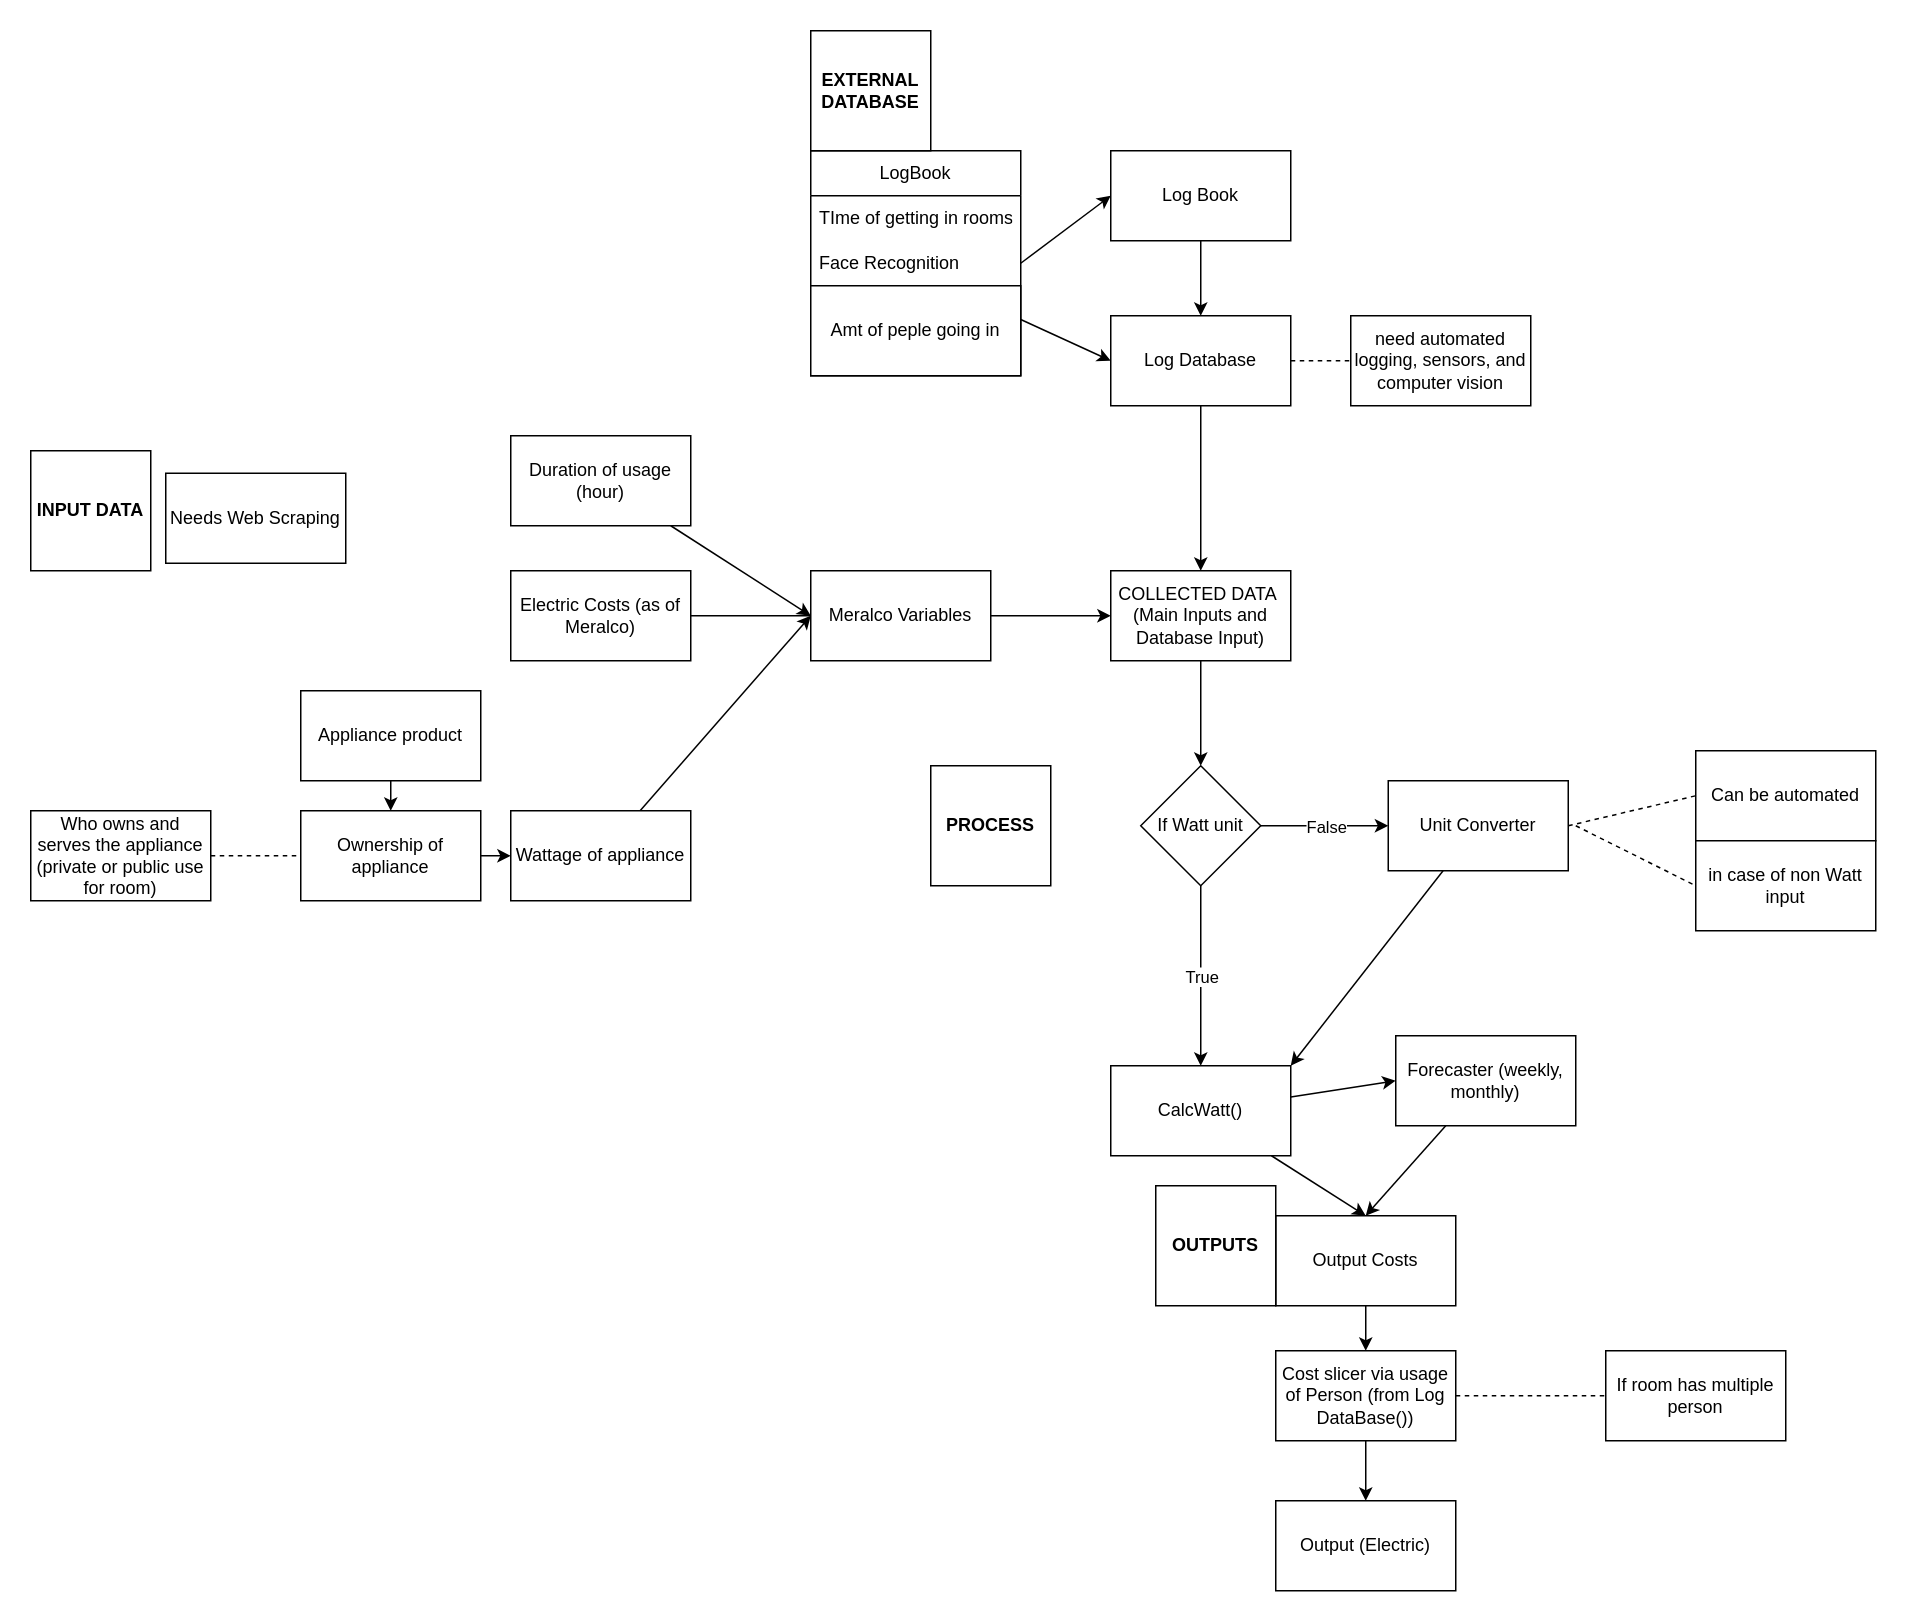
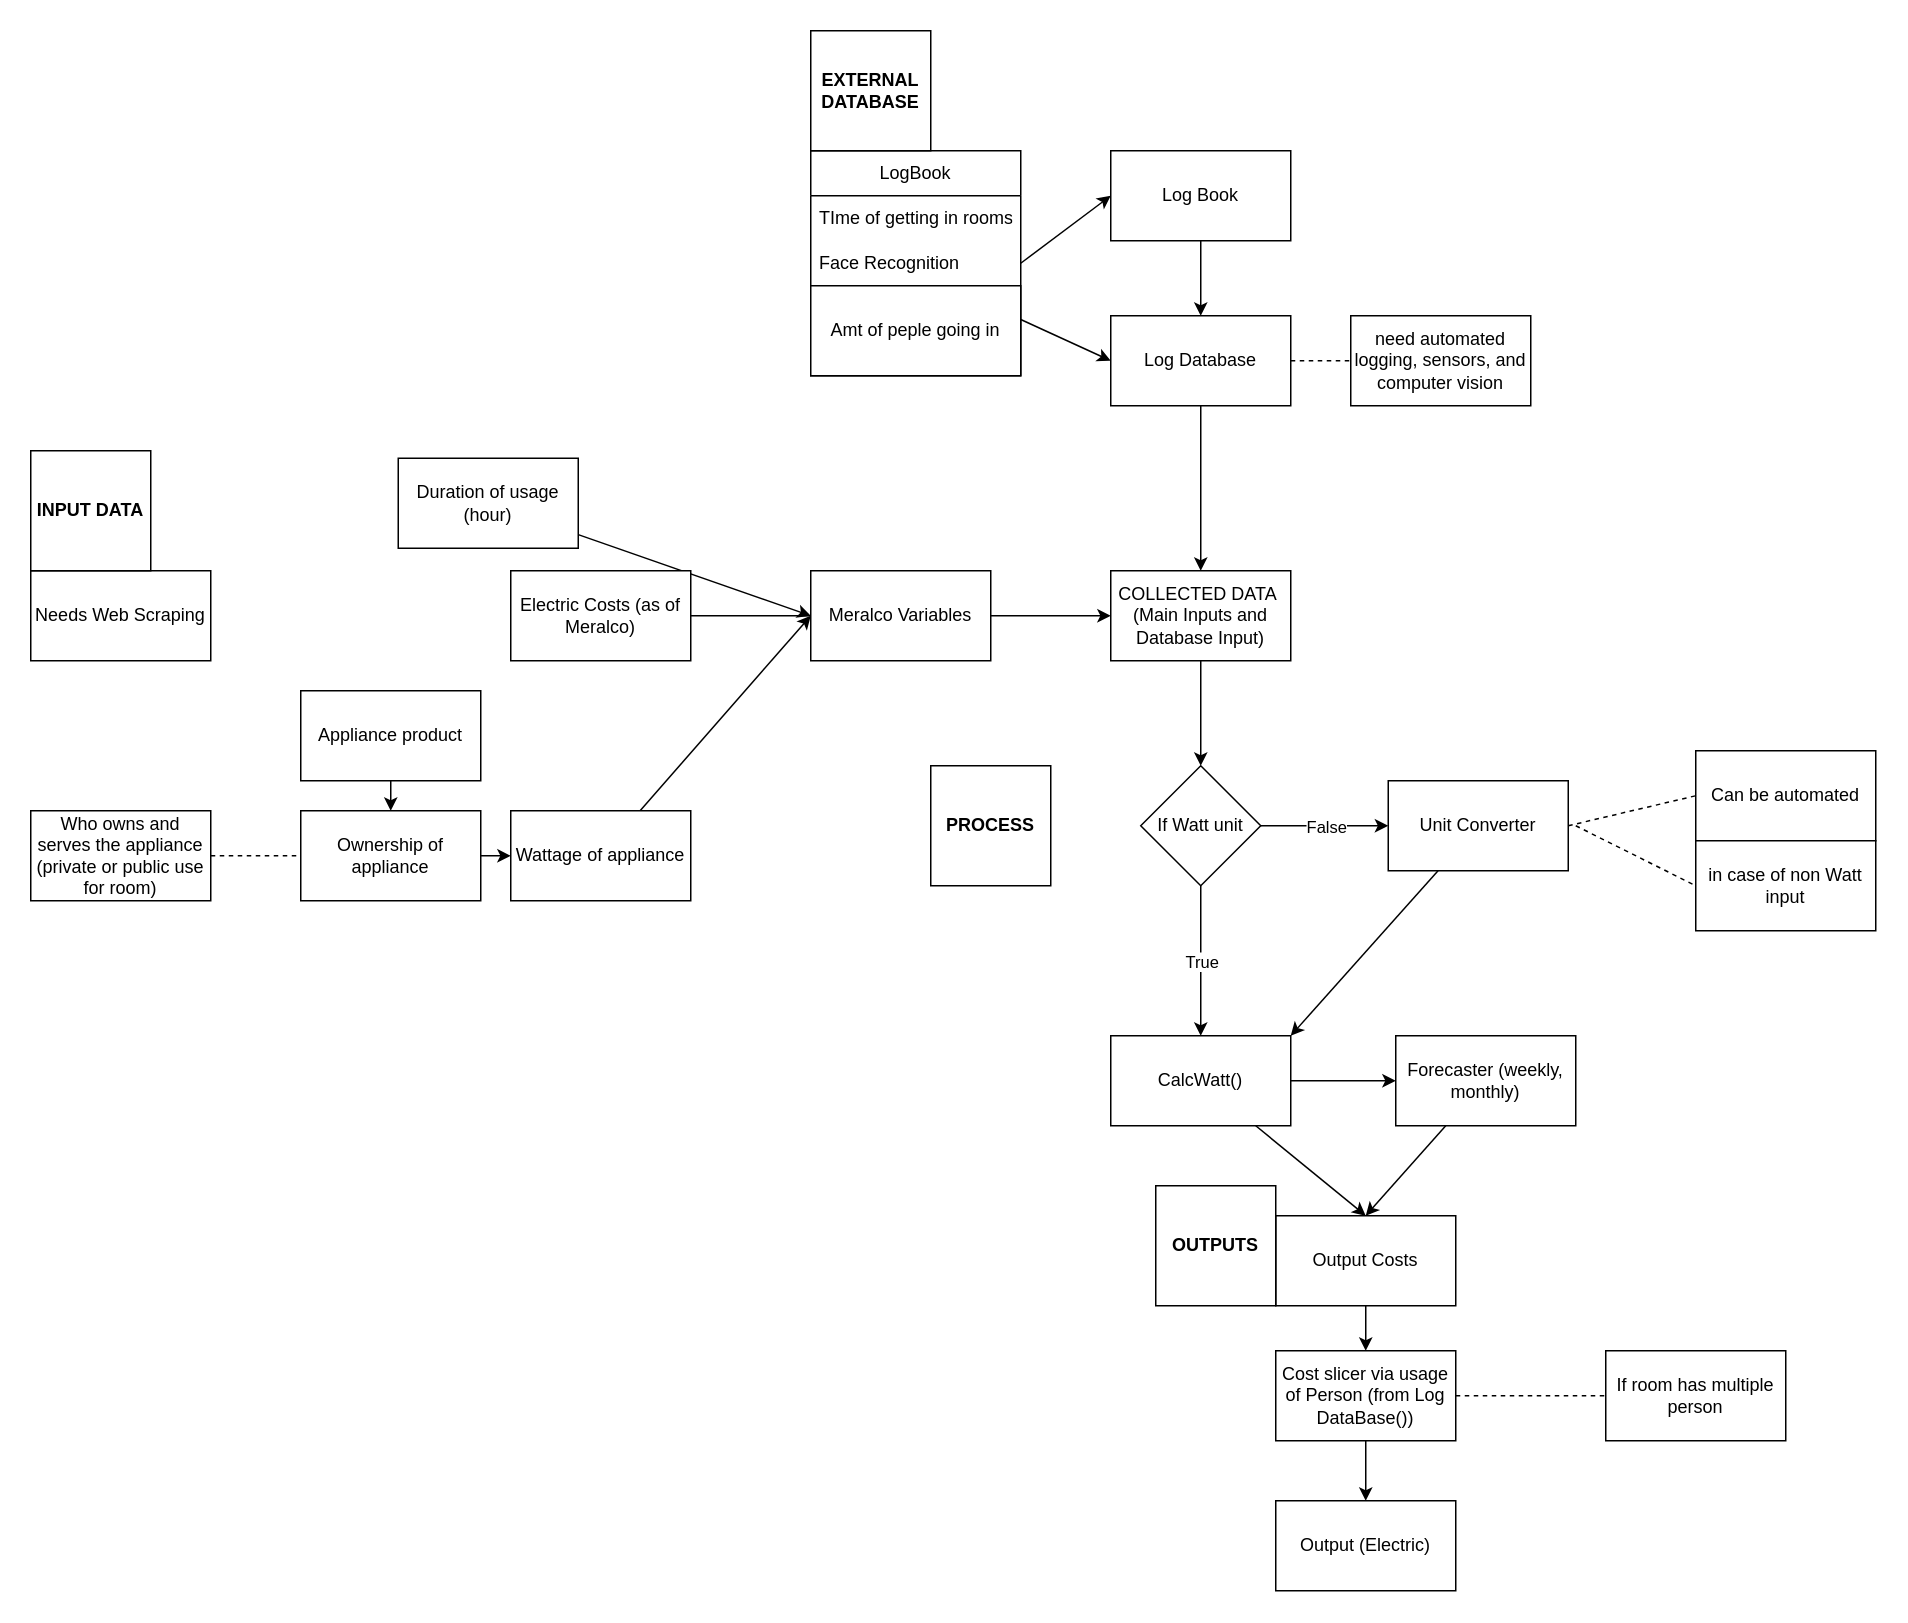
- <mxCell id="8" value="Duration of usage (hour)" style="rounded=0;whiteSpace=wrap;html=1;" vertex="1" parent="1"><mxGeometry x="340" y="290" width="120" height="60" as="geometry" /></mxCell>
+ <mxCell id="8" value="Duration of usage (hour)" style="rounded=0;whiteSpace=wrap;html=1;" vertex="1" parent="1"><mxGeometry x="265" y="305" width="120" height="60" as="geometry" /></mxCell>
- <mxCell id="24" value="Needs Web Scraping" style="rounded=0;whiteSpace=wrap;html=1;" vertex="1" parent="1"><mxGeometry x="110" y="315" width="120" height="60" as="geometry" /></mxCell>
+ <mxCell id="24" value="Needs Web Scraping" style="rounded=0;whiteSpace=wrap;html=1;" vertex="1" parent="1"><mxGeometry x="20" y="380" width="120" height="60" as="geometry" /></mxCell>
- <mxCell id="29" value="CalcWatt()" style="rounded=0;whiteSpace=wrap;html=1;" vertex="1" parent="1"><mxGeometry x="740" y="710" width="120" height="60" as="geometry" /></mxCell>
+ <mxCell id="29" value="CalcWatt()" style="rounded=0;whiteSpace=wrap;html=1;" vertex="1" parent="1"><mxGeometry x="740" y="690" width="120" height="60" as="geometry" /></mxCell>
